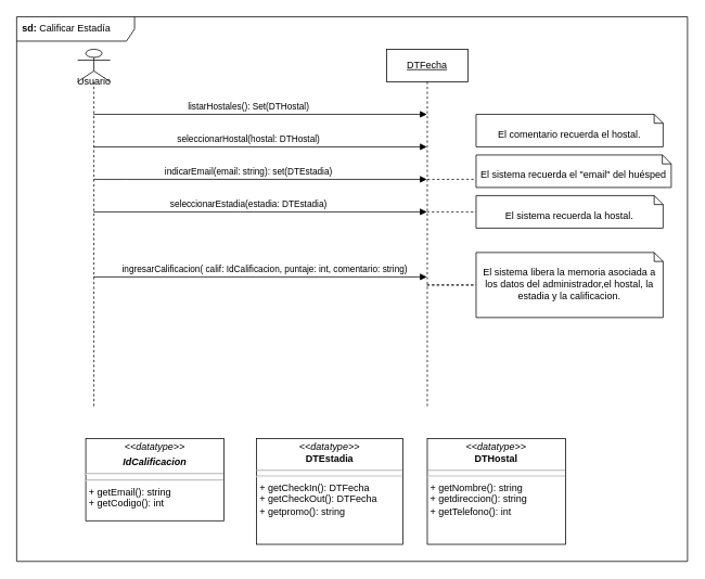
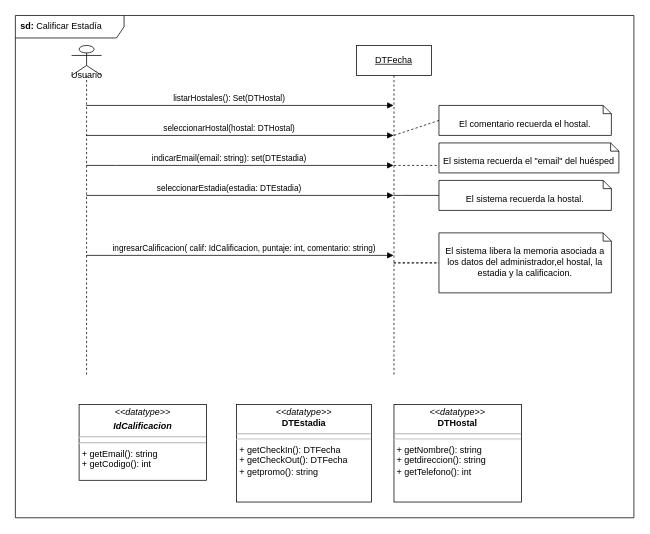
+ <mxCell id="22" value="" style="endArrow=none;dashed=1;html=1;rounded=0;exitX=0;exitY=0.5;exitDx=0;exitDy=0;exitPerimeter=0;" edge="1" parent="1" source="17" target="5"><mxGeometry width="50" height="50" relative="1" as="geometry"><mxPoint x="445" y="240" as="sourcePoint" /><mxPoint x="495" y="190" as="targetPoint" /><Array as="points"><mxPoint x="525" y="180" /></Array></mxGeometry></mxCell>
- <mxCell id="21" value="" style="endArrow=none;dashed=1;html=1;rounded=0;entryX=0;entryY=0.5;entryDx=0;entryDy=0;entryPerimeter=0;" edge="1" parent="1" source="5" target="19"><mxGeometry width="50" height="50" relative="1" as="geometry"><mxPoint x="535" y="300" as="sourcePoint" /><mxPoint x="585" y="250" as="targetPoint" /><Array as="points"><mxPoint x="535" y="260" /></Array></mxGeometry></mxCell>
+ <mxCell id="21" value="" style="endArrow=none;dashed=0;html=1;rounded=0;entryX=0;entryY=0.5;entryDx=0;entryDy=0;entryPerimeter=0;" edge="1" parent="1" source="5" target="19"><mxGeometry width="50" height="50" relative="1" as="geometry"><mxPoint x="535" y="300" as="sourcePoint" /><mxPoint x="585" y="250" as="targetPoint" /><Array as="points"><mxPoint x="535" y="260" /></Array></mxGeometry></mxCell>
